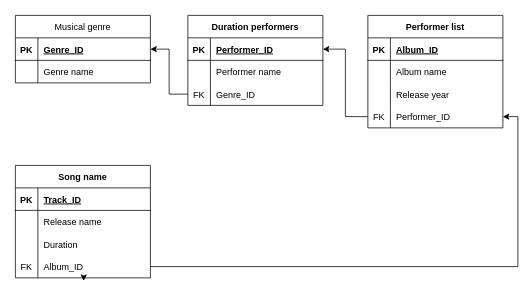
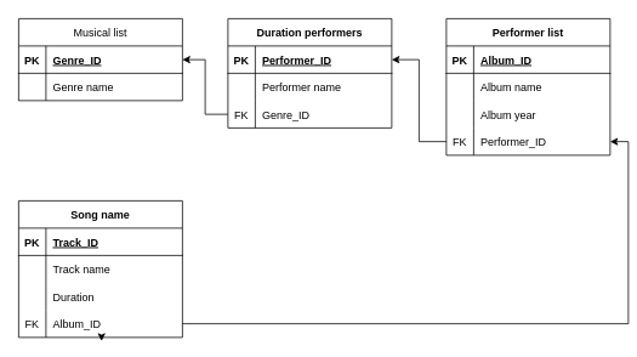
- <mxCell id="2" value="Musical genre" style="shape=table;startSize=30;container=1;collapsible=1;childLayout=tableLayout;fixedRows=1;rowLines=0;fontStyle=0;align=center;resizeLast=1;" vertex="1" parent="1"><mxGeometry x="20" y="20" width="180" height="90" as="geometry" /></mxCell>
+ <mxCell id="2" value="Musical list" style="shape=table;startSize=30;container=1;collapsible=1;childLayout=tableLayout;fixedRows=1;rowLines=0;fontStyle=0;align=center;resizeLast=1;" vertex="1" parent="1"><mxGeometry x="20" y="20" width="180" height="90" as="geometry" /></mxCell>
- <mxCell id="28" value="Release year" style="shape=partialRectangle;connectable=0;fillColor=none;top=0;left=0;bottom=0;right=0;align=left;spacingLeft=6;overflow=hidden;" vertex="1" parent="26"><mxGeometry x="30" width="150" height="30" as="geometry"><mxRectangle width="150" height="30" as="alternateBounds" /></mxGeometry></mxCell>
+ <mxCell id="28" value="Album year" style="shape=partialRectangle;connectable=0;fillColor=none;top=0;left=0;bottom=0;right=0;align=left;spacingLeft=6;overflow=hidden;" vertex="1" parent="26"><mxGeometry x="30" width="150" height="30" as="geometry"><mxRectangle width="150" height="30" as="alternateBounds" /></mxGeometry></mxCell>
- <mxCell id="38" value="Release name" style="shape=partialRectangle;connectable=0;fillColor=none;top=0;left=0;bottom=0;right=0;align=left;spacingLeft=6;overflow=hidden;" vertex="1" parent="36"><mxGeometry x="30" width="150" height="30" as="geometry"><mxRectangle width="150" height="30" as="alternateBounds" /></mxGeometry></mxCell>
+ <mxCell id="38" value="Track name" style="shape=partialRectangle;connectable=0;fillColor=none;top=0;left=0;bottom=0;right=0;align=left;spacingLeft=6;overflow=hidden;" vertex="1" parent="36"><mxGeometry x="30" width="150" height="30" as="geometry"><mxRectangle width="150" height="30" as="alternateBounds" /></mxGeometry></mxCell>
